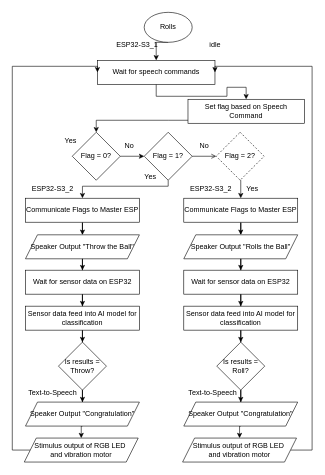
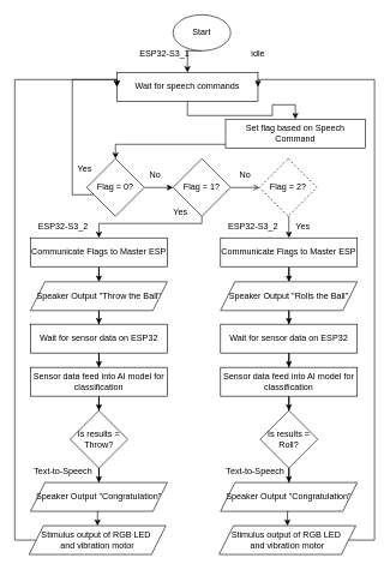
- <mxCell id="3" value="Rolls" style="ellipse;whiteSpace=wrap;html=1;" parent="1" vertex="1"><mxGeometry x="240" y="20" width="80" height="50" as="geometry" /></mxCell>
+ <mxCell id="3" value="Start" style="ellipse;whiteSpace=wrap;html=1;" parent="1" vertex="1"><mxGeometry x="240" y="20" width="80" height="50" as="geometry" /></mxCell>
+ <mxCell id="19" style="edgeStyle=orthogonalEdgeStyle;rounded=0;orthogonalLoop=1;jettySize=auto;html=1;entryX=0;entryY=0.5;entryDx=0;entryDy=0;" parent="1" source="20" target="5" edge="1"><mxGeometry relative="1" as="geometry"><Array as="points"><mxPoint x="100" y="270" /><mxPoint x="100" y="110" /></Array></mxGeometry></mxCell>
